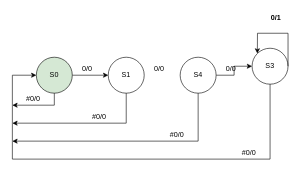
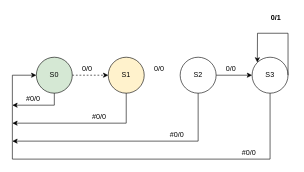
- <mxCell id="7" value="S3" style="ellipse;whiteSpace=wrap;html=1;aspect=fixed;" vertex="1" parent="1"><mxGeometry x="420" y="80" width="60" height="60" as="geometry" /></mxCell>
+ <mxCell id="7" value="S3" style="ellipse;whiteSpace=wrap;html=1;aspect=fixed;" vertex="1" parent="1"><mxGeometry x="420" y="95" width="60" height="60" as="geometry" /></mxCell>
- <mxCell id="3" value="" style="edgeStyle=orthogonalEdgeStyle;rounded=0;orthogonalLoop=1;jettySize=auto;html=1;" edge="1" parent="1" source="4" target="2"><mxGeometry relative="1" as="geometry" /></mxCell>
+ <mxCell id="3" value="" style="edgeStyle=orthogonalEdgeStyle;rounded=0;orthogonalLoop=1;jettySize=auto;html=1;dashed=1;" edge="1" parent="1" source="4" target="2"><mxGeometry relative="1" as="geometry" /></mxCell>
- <mxCell id="2" value="S1" style="ellipse;whiteSpace=wrap;html=1;aspect=fixed;" vertex="1" parent="1"><mxGeometry x="180" y="95" width="60" height="60" as="geometry" /></mxCell>
+ <mxCell id="2" value="S1" style="ellipse;whiteSpace=wrap;html=1;aspect=fixed;fillColor=#fff2cc;" vertex="1" parent="1"><mxGeometry x="180" y="95" width="60" height="60" as="geometry" /></mxCell>
- <mxCell id="6" value="S4" style="ellipse;whiteSpace=wrap;html=1;aspect=fixed;" vertex="1" parent="1"><mxGeometry x="300" y="95" width="60" height="60" as="geometry" /></mxCell>
+ <mxCell id="6" value="S2" style="ellipse;whiteSpace=wrap;html=1;aspect=fixed;" vertex="1" parent="1"><mxGeometry x="300" y="95" width="60" height="60" as="geometry" /></mxCell>
